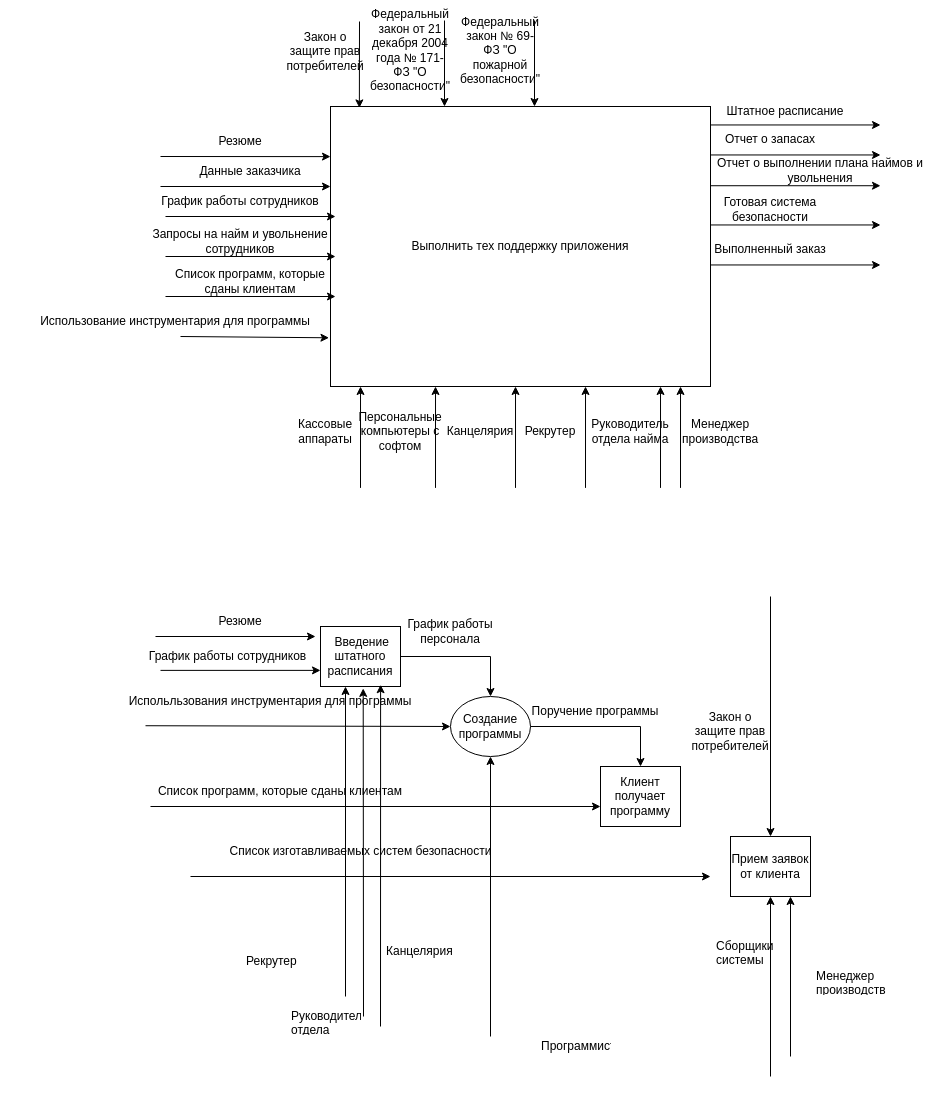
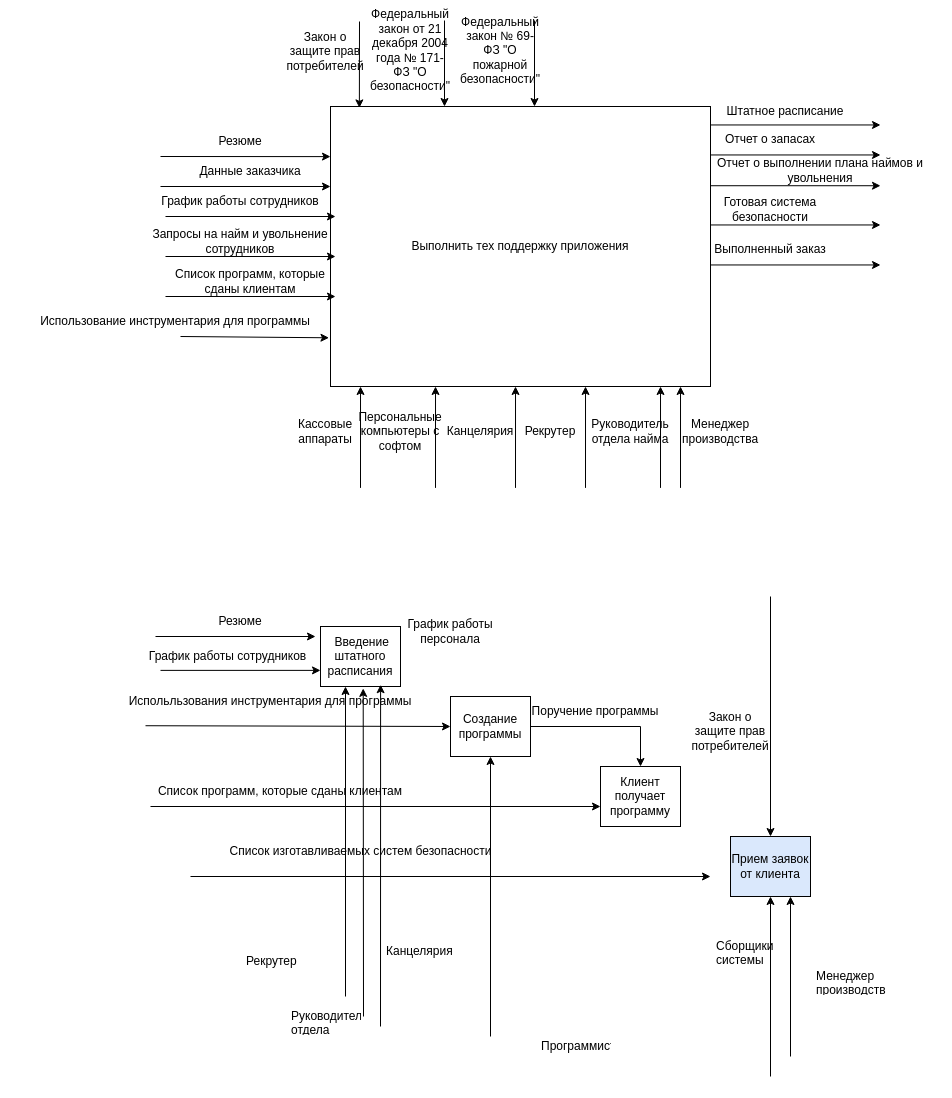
- <mxCell id="53" value="" style="endArrow=classic;html=1;rounded=0;exitX=1;exitY=0.5;exitDx=0;exitDy=0;entryX=0.5;entryY=0;entryDx=0;entryDy=0;" edge="1" parent="1" source="41" target="42"><mxGeometry width="50" height="50" relative="1" as="geometry"><mxPoint x="560" y="606" as="sourcePoint" /><mxPoint x="610" y="556" as="targetPoint" /><Array as="points"><mxPoint x="490" y="656" /></Array></mxGeometry></mxCell>
- <mxCell id="42" value="Создание программы" style="ellipse;whiteSpace=wrap;html=1;" vertex="1" parent="1"><mxGeometry x="450" y="696" width="80" height="60" as="geometry" /></mxCell>
+ <mxCell id="42" value="Создание программы" style="rounded=0;whiteSpace=wrap;html=1;" vertex="1" parent="1"><mxGeometry x="450" y="696" width="80" height="60" as="geometry" /></mxCell>
- <mxCell id="44" value="Прием заявок от клиента" style="rounded=0;whiteSpace=wrap;html=1;" vertex="1" parent="1"><mxGeometry x="730" y="836" width="80" height="60" as="geometry" /></mxCell>
+ <mxCell id="44" value="Прием заявок от клиента" style="rounded=0;whiteSpace=wrap;html=1;fillColor=#dae8fc;" vertex="1" parent="1"><mxGeometry x="730" y="836" width="80" height="60" as="geometry" /></mxCell>
